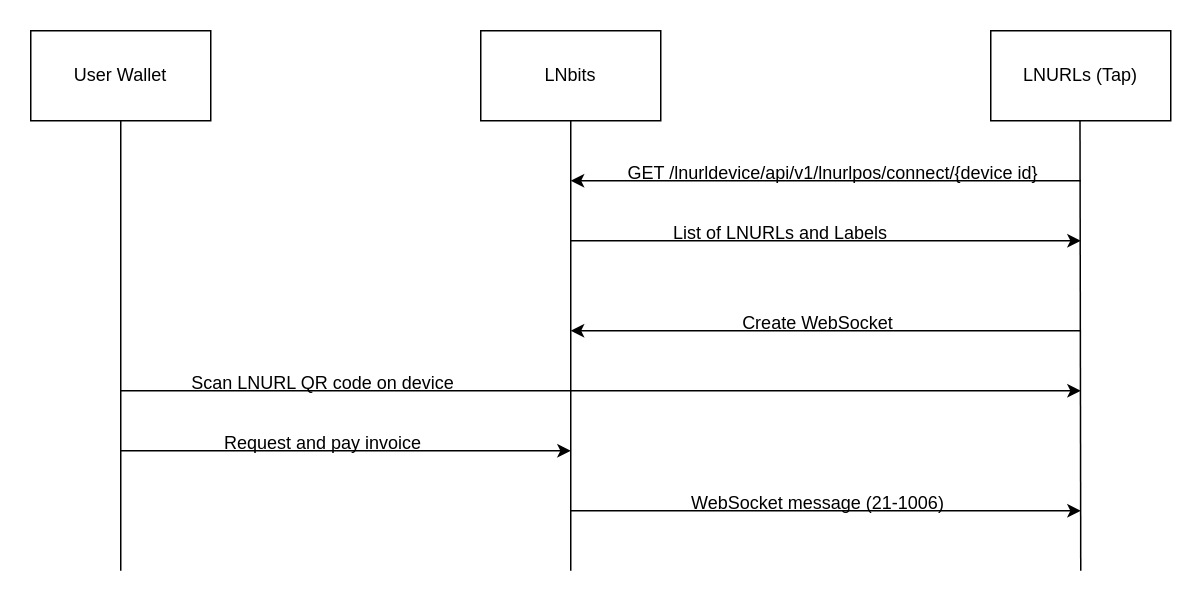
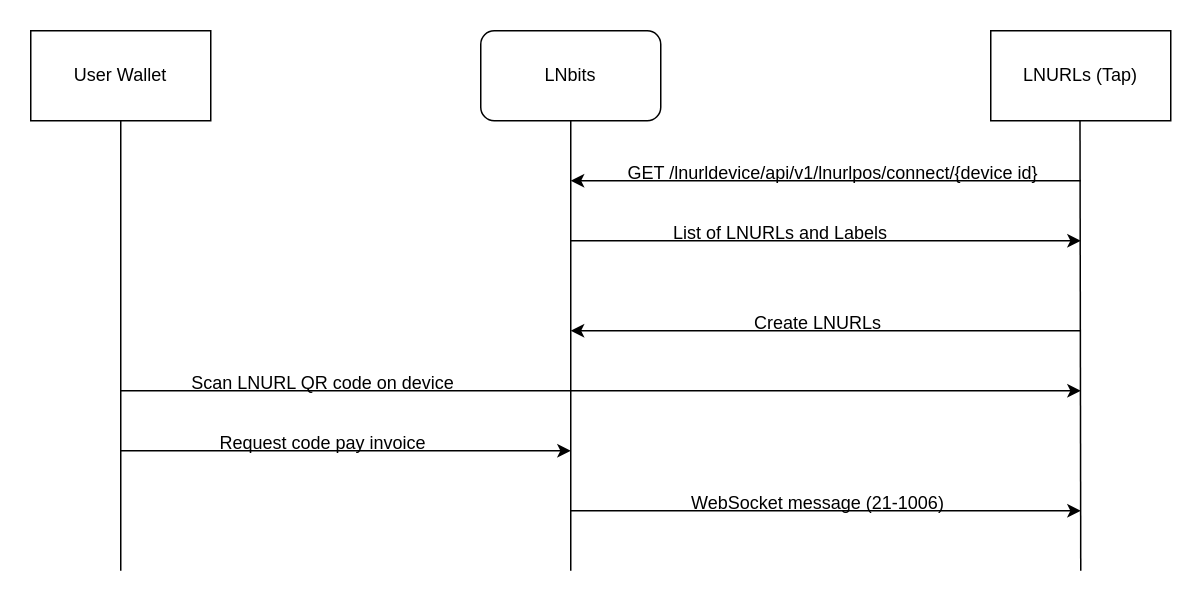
- <mxCell id="4" value="LNbits" style="rounded=0;whiteSpace=wrap;html=1;" vertex="1" parent="2"><mxGeometry x="300" width="120" height="60" as="geometry" /></mxCell>
+ <mxCell id="4" value="LNbits" style="whiteSpace=wrap;html=1;rounded=1;" vertex="1" parent="2"><mxGeometry x="300" width="120" height="60" as="geometry" /></mxCell>
- <mxCell id="13" value="Create WebSocket " style="text;html=1;strokeColor=none;fillColor=none;align=center;verticalAlign=middle;whiteSpace=wrap;rounded=0;" vertex="1" parent="2"><mxGeometry x="350" y="180" width="350" height="30" as="geometry" /></mxCell>
+ <mxCell id="13" value="Create LNURLs " style="text;html=1;strokeColor=none;fillColor=none;align=center;verticalAlign=middle;whiteSpace=wrap;rounded=0;" vertex="1" parent="2"><mxGeometry x="350" y="180" width="350" height="30" as="geometry" /></mxCell>
- <mxCell id="18" value="Request and pay invoice" style="text;html=1;strokeColor=none;fillColor=none;align=center;verticalAlign=middle;whiteSpace=wrap;rounded=0;" vertex="1" parent="2"><mxGeometry x="90" y="260" width="210" height="30" as="geometry" /></mxCell>
+ <mxCell id="18" value="Request code pay invoice" style="text;html=1;strokeColor=none;fillColor=none;align=center;verticalAlign=middle;whiteSpace=wrap;rounded=0;" vertex="1" parent="2"><mxGeometry x="90" y="260" width="210" height="30" as="geometry" /></mxCell>
